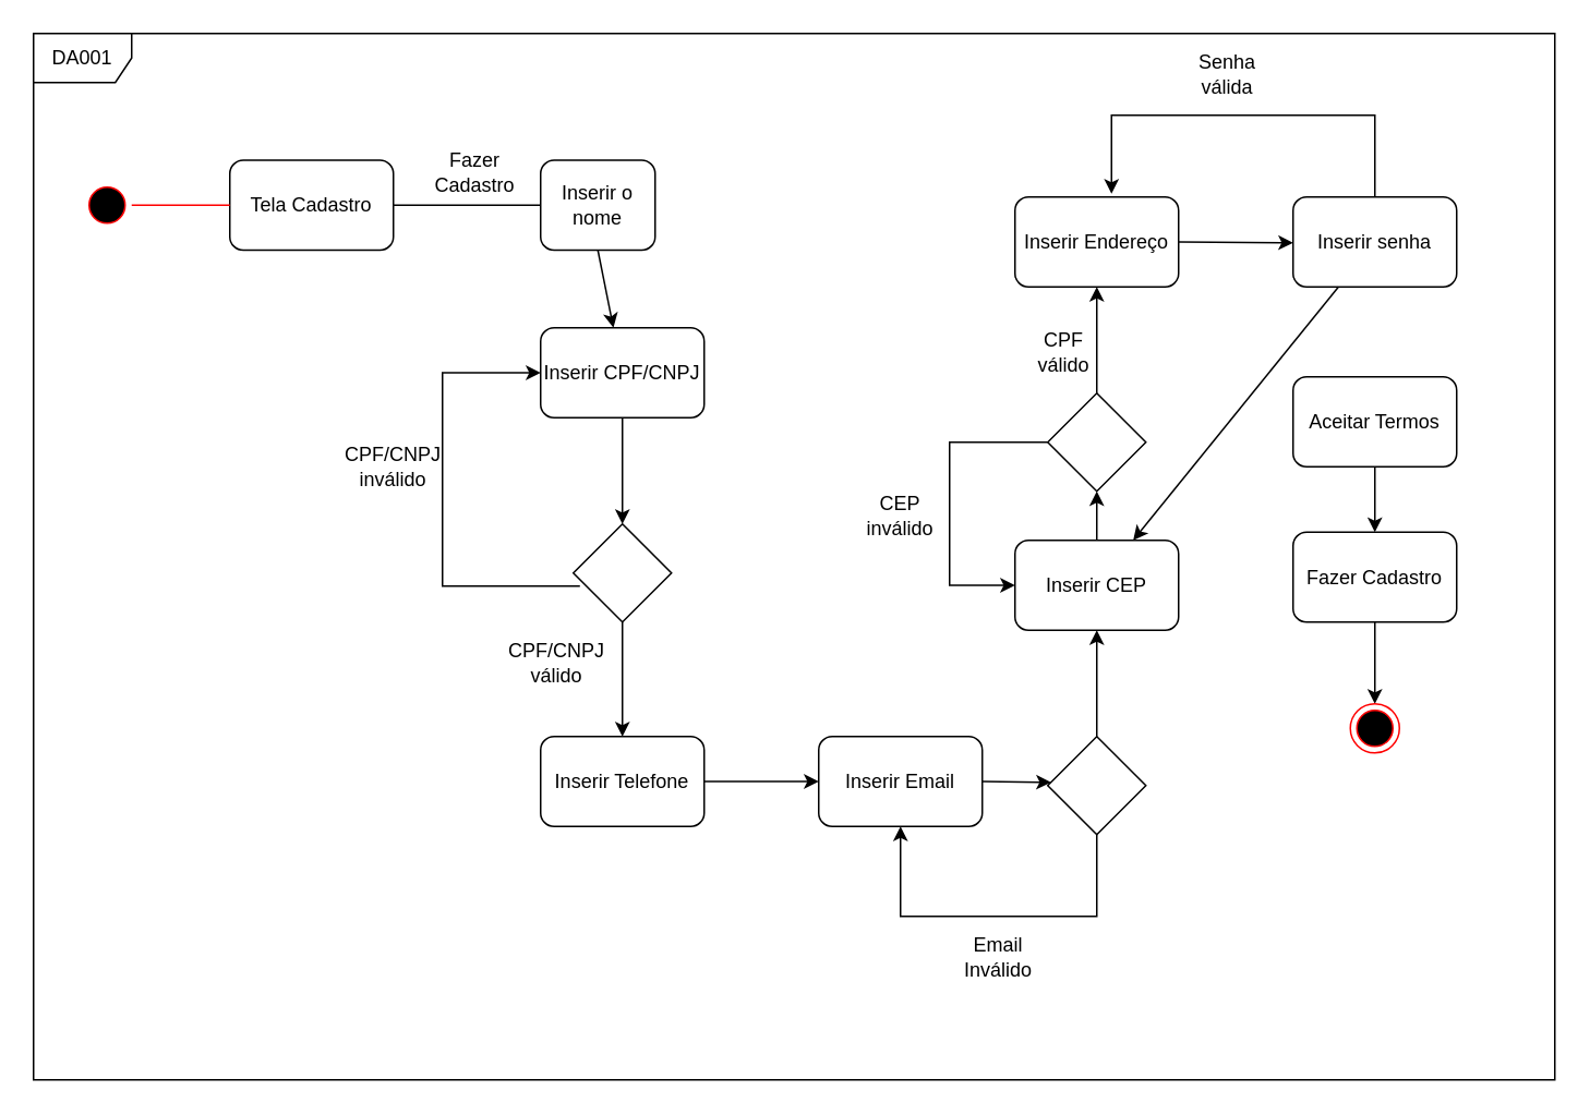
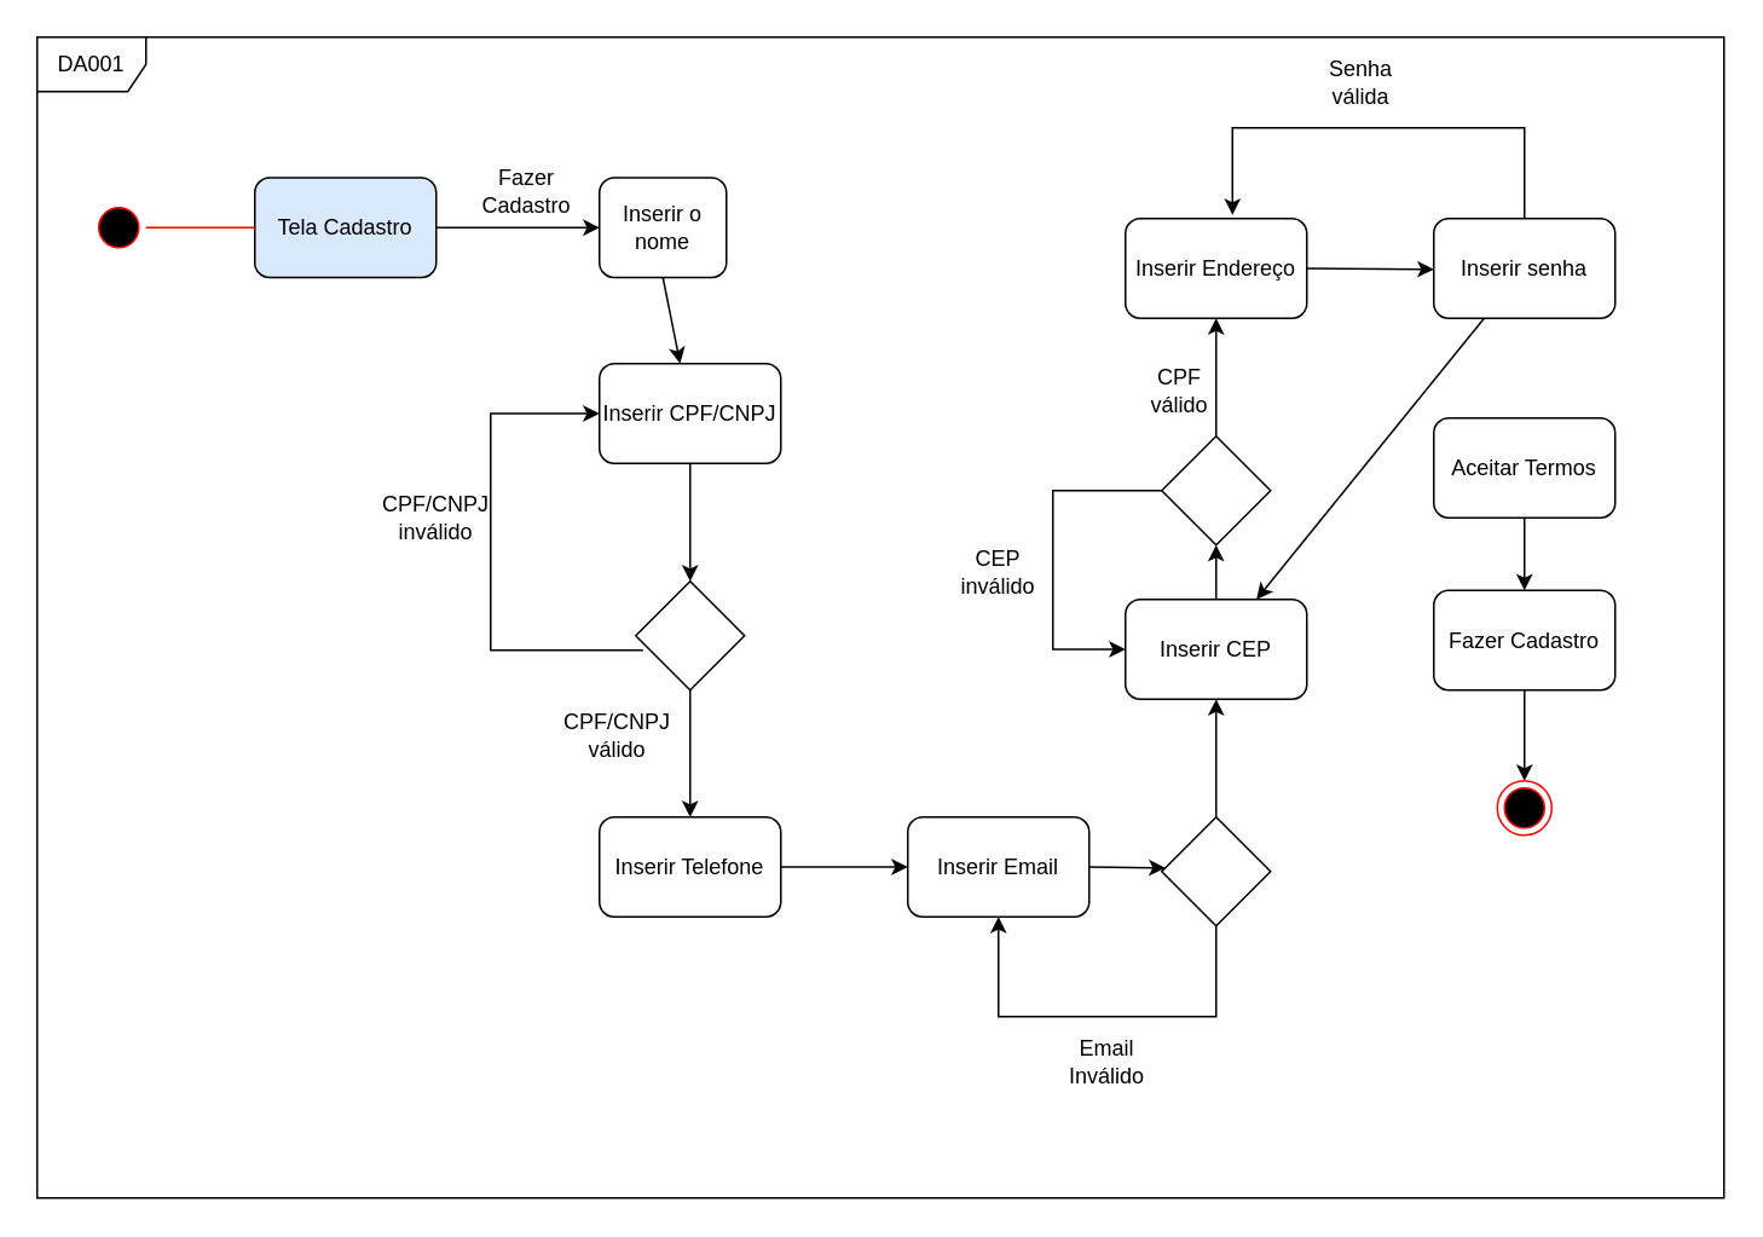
- <mxCell id="6" value="Tela Cadastro" style="rounded=1;whiteSpace=wrap;html=1;" vertex="1" parent="1"><mxGeometry x="140" y="97.5" width="100" height="55" as="geometry" /></mxCell>
+ <mxCell id="6" value="Tela Cadastro" style="rounded=1;whiteSpace=wrap;html=1;fillColor=#dae8fc;" vertex="1" parent="1"><mxGeometry x="140" y="97.5" width="100" height="55" as="geometry" /></mxCell>
- <mxCell id="4" value="" style="endArrow=none;html=1;rounded=0;exitX=1;exitY=0.5;exitDx=0;exitDy=0;entryX=0;entryY=0.5;entryDx=0;entryDy=0;" edge="1" parent="1" source="6" target="8"><mxGeometry width="50" height="50" relative="1" as="geometry"><mxPoint x="231.042" y="220" as="sourcePoint" /><mxPoint x="330" y="125" as="targetPoint" /></mxGeometry></mxCell>
+ <mxCell id="4" value="" style="endArrow=classic;html=1;rounded=0;exitX=1;exitY=0.5;exitDx=0;exitDy=0;entryX=0;entryY=0.5;entryDx=0;entryDy=0;" edge="1" parent="1" source="6" target="8"><mxGeometry width="50" height="50" relative="1" as="geometry"><mxPoint x="231.042" y="220" as="sourcePoint" /><mxPoint x="330" y="125" as="targetPoint" /></mxGeometry></mxCell>
